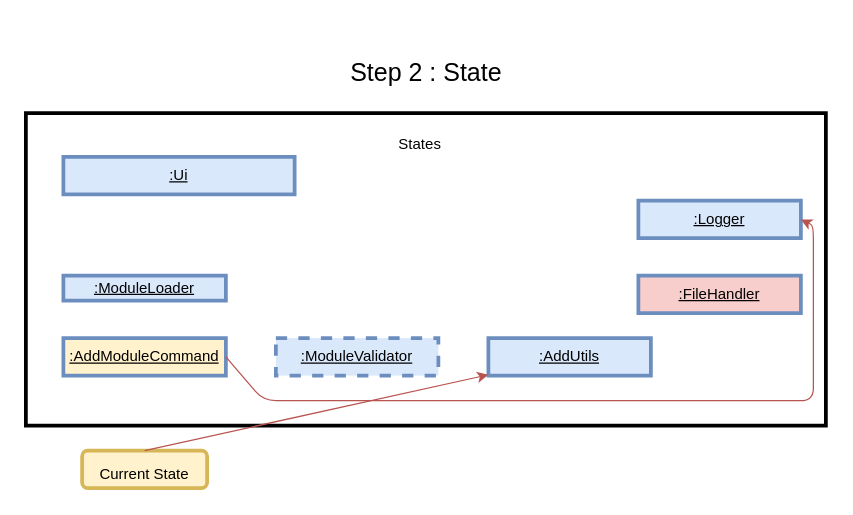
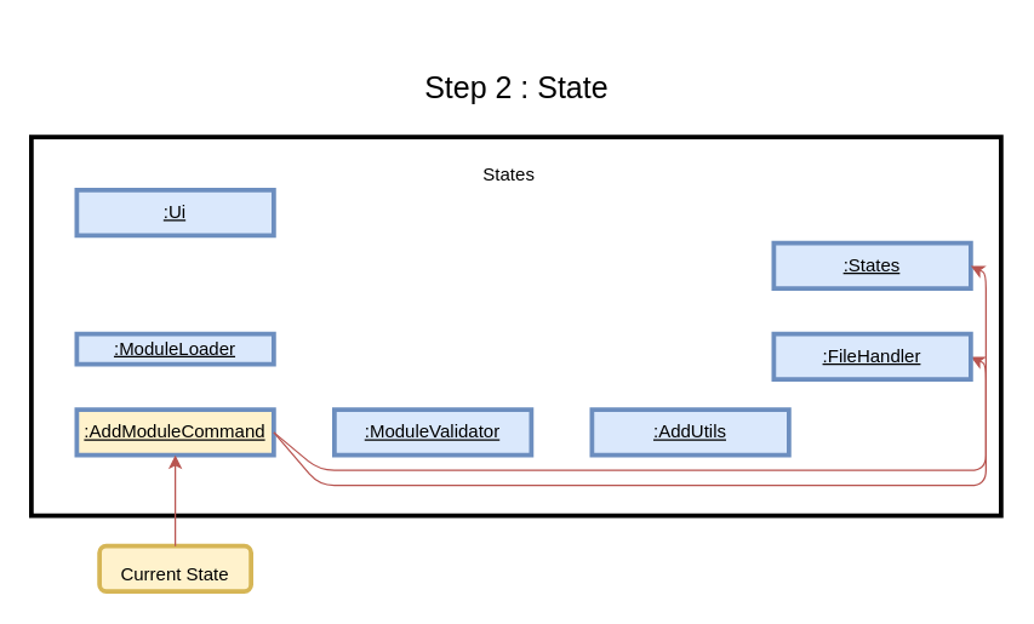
- <mxCell id="10" value="&lt;u&gt;:Ui&lt;/u&gt;" style="rounded=0;whiteSpace=wrap;html=1;strokeWidth=3;fontSize=12;fillColor=#dae8fc;strokeColor=#6c8ebf;" parent="1" vertex="1"><mxGeometry x="50" y="125" width="185" height="30" as="geometry" /></mxCell>
+ <mxCell id="10" value="&lt;u&gt;:Ui&lt;/u&gt;" style="rounded=0;whiteSpace=wrap;html=1;strokeWidth=3;fontSize=12;fillColor=#dae8fc;strokeColor=#6c8ebf;" parent="1" vertex="1"><mxGeometry x="50" y="125" width="130" height="30" as="geometry" /></mxCell>
- <mxCell id="14" value="&lt;u&gt;:Logger&lt;/u&gt;" style="rounded=0;whiteSpace=wrap;html=1;strokeWidth=3;fontSize=12;fillColor=#dae8fc;strokeColor=#6c8ebf;" parent="1" vertex="1"><mxGeometry x="510" y="160" width="130" height="30" as="geometry" /></mxCell>
+ <mxCell id="14" value="&lt;u&gt;:States&lt;/u&gt;" style="rounded=0;whiteSpace=wrap;html=1;strokeWidth=3;fontSize=12;fillColor=#dae8fc;strokeColor=#6c8ebf;" parent="1" vertex="1"><mxGeometry x="510" y="160" width="130" height="30" as="geometry" /></mxCell>
- <mxCell id="13" value="&lt;u&gt;:FileHandler&lt;/u&gt;" style="rounded=0;whiteSpace=wrap;html=1;strokeWidth=3;fontSize=12;fillColor=#f8cecc;strokeColor=#6c8ebf;" parent="1" vertex="1"><mxGeometry x="510" y="220" width="130" height="30" as="geometry" /></mxCell>
+ <mxCell id="13" value="&lt;u&gt;:FileHandler&lt;/u&gt;" style="rounded=0;whiteSpace=wrap;html=1;strokeWidth=3;fontSize=12;fillColor=#dae8fc;strokeColor=#6c8ebf;" parent="1" vertex="1"><mxGeometry x="510" y="220" width="130" height="30" as="geometry" /></mxCell>
- <mxCell id="7" value="&lt;u&gt;:ModuleValidator&lt;/u&gt;" style="rounded=0;whiteSpace=wrap;html=1;strokeWidth=3;fontSize=12;fillColor=#dae8fc;strokeColor=#6c8ebf;dashed=1;" parent="1" vertex="1"><mxGeometry x="220" y="270" width="130" height="30" as="geometry" /></mxCell>
+ <mxCell id="7" value="&lt;u&gt;:ModuleValidator&lt;/u&gt;" style="rounded=0;whiteSpace=wrap;html=1;strokeWidth=3;fontSize=12;fillColor=#dae8fc;strokeColor=#6c8ebf;" parent="1" vertex="1"><mxGeometry x="220" y="270" width="130" height="30" as="geometry" /></mxCell>
+ <mxCell id="12" value="" style="endArrow=classic;html=1;fontSize=12;entryX=1;entryY=0.5;entryDx=0;entryDy=0;fillColor=#f8cecc;strokeColor=#b85450;exitX=1;exitY=0.5;exitDx=0;exitDy=0;" parent="1" source="6" target="13" edge="1"><mxGeometry width="50" height="50" relative="1" as="geometry"><mxPoint x="210" y="320" as="sourcePoint" /><mxPoint x="310" y="320" as="targetPoint" /><Array as="points"><mxPoint x="210" y="310" /><mxPoint x="650" y="310" /><mxPoint x="650" y="240" /></Array></mxGeometry></mxCell>
- <mxCell id="9" value="" style="endArrow=classic;html=1;fontSize=12;exitX=0.5;exitY=0;exitDx=0;exitDy=0;fillColor=#f8cecc;strokeColor=#b85450;" parent="1" source="5" target="8" edge="1"><mxGeometry width="50" height="50" relative="1" as="geometry"><mxPoint x="480" y="380" as="sourcePoint" /><mxPoint x="530" y="330" as="targetPoint" /></mxGeometry></mxCell>
+ <mxCell id="9" value="" style="endArrow=classic;html=1;fontSize=12;exitX=0.5;exitY=0;exitDx=0;exitDy=0;entryX=0.5;entryY=1;entryDx=0;entryDy=0;fillColor=#f8cecc;strokeColor=#b85450;" parent="1" source="5" target="6" edge="1"><mxGeometry width="50" height="50" relative="1" as="geometry"><mxPoint x="480" y="380" as="sourcePoint" /><mxPoint x="530" y="330" as="targetPoint" /></mxGeometry></mxCell>
